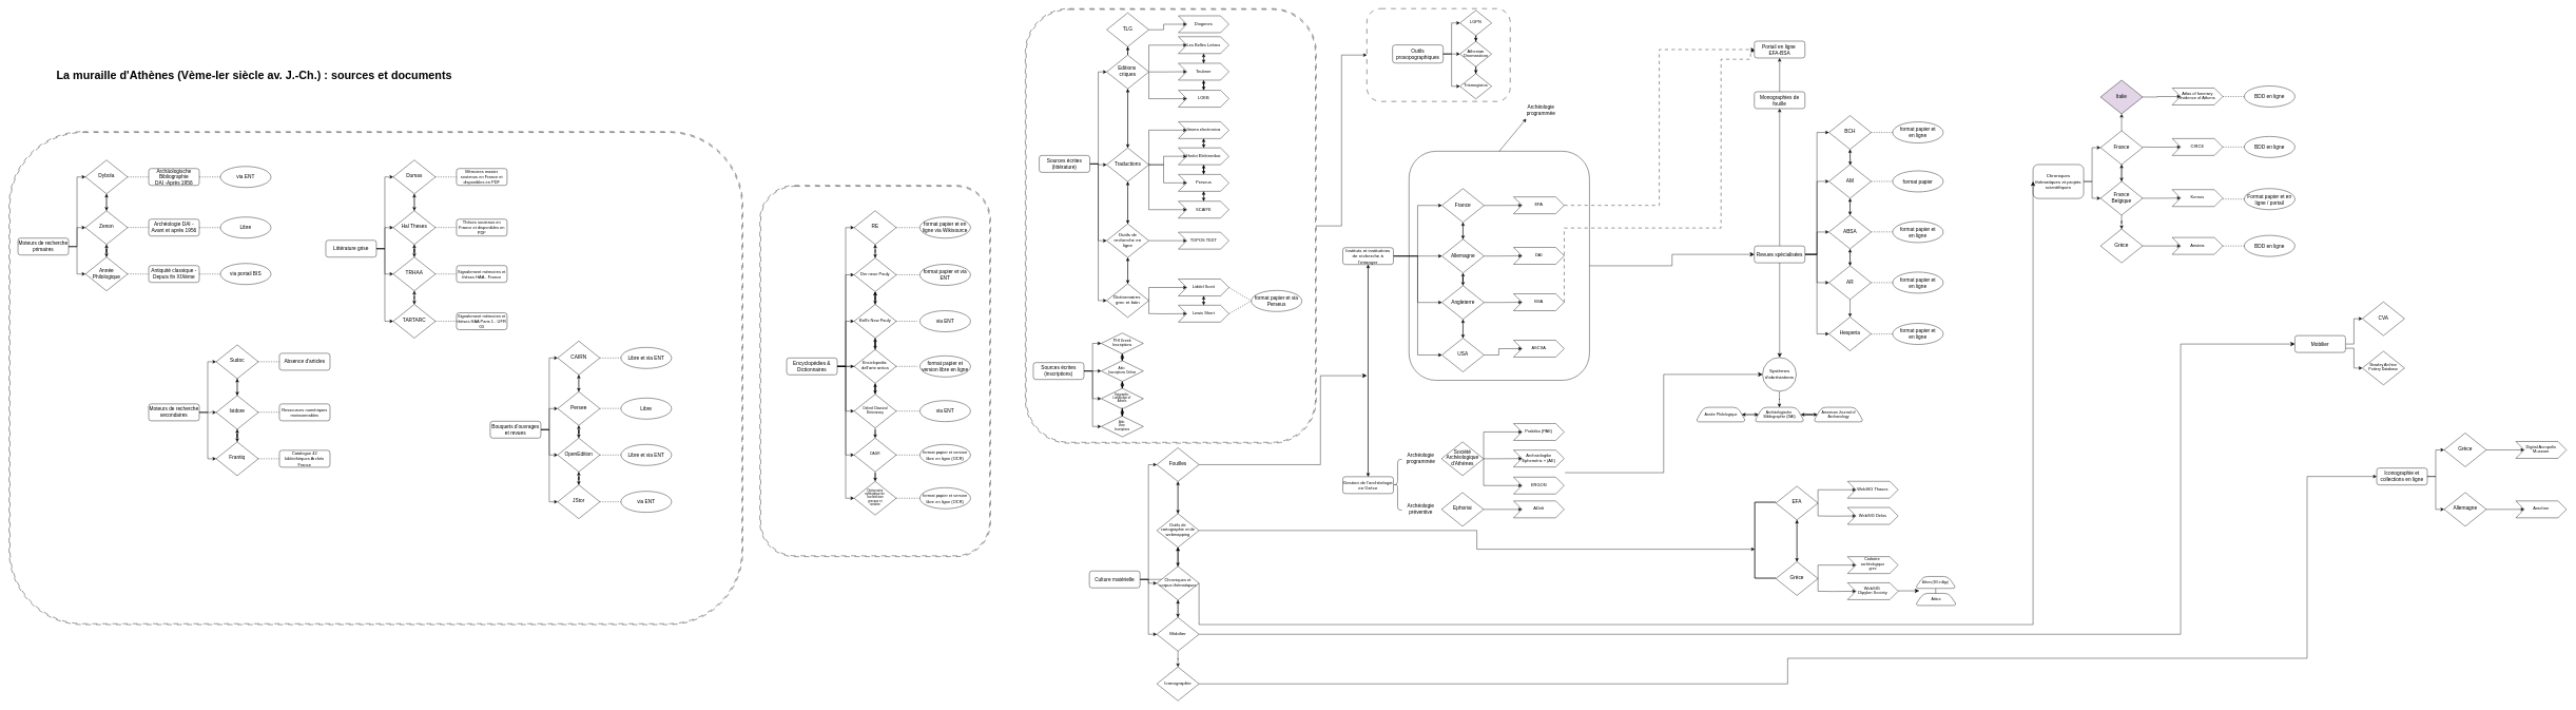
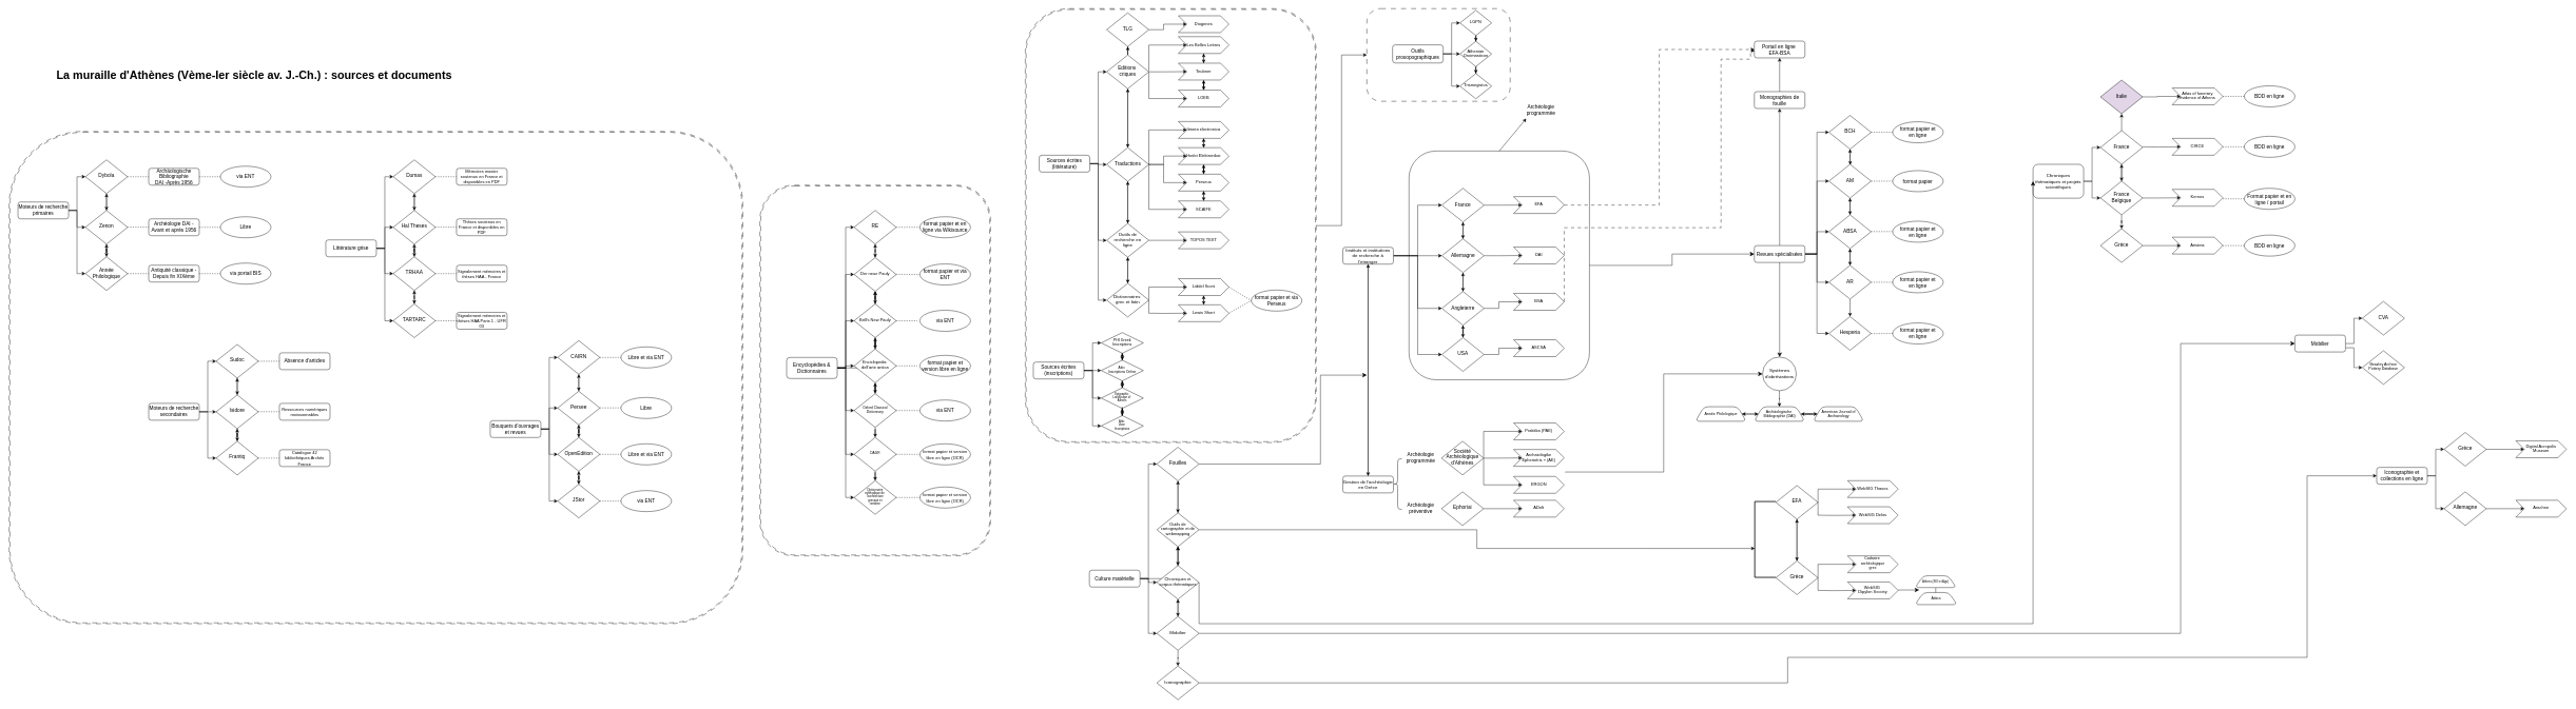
- <mxCell id="64" value="Moteurs de recherche primaires" style="rounded=1;whiteSpace=wrap;html=1;fontSize=12;glass=0;strokeWidth=1;shadow=0;" parent="1" vertex="1"><mxGeometry x="41" y="564" width="120" height="40" as="geometry" /></mxCell>
+ <mxCell id="64" value="Moteurs de recherche primaires" style="rounded=1;whiteSpace=wrap;html=1;fontSize=12;glass=0;strokeWidth=1;shadow=0;" parent="1" vertex="1"><mxGeometry x="41" y="479" width="120" height="40" as="geometry" /></mxCell>
- <mxCell id="240" value="Angleterre" style="rhombus;whiteSpace=wrap;html=1;shadow=0;fontFamily=Helvetica;fontSize=12;align=center;strokeWidth=1;spacing=6;spacingTop=-4;" parent="1" vertex="1"><mxGeometry x="3418" y="676.5" width="100" height="80" as="geometry" /></mxCell>
+ <mxCell id="240" value="Angleterre" style="rhombus;whiteSpace=wrap;html=1;shadow=0;fontFamily=Helvetica;fontSize=12;align=center;strokeWidth=1;spacing=6;spacingTop=-4;" parent="1" vertex="1"><mxGeometry x="3418" y="691.5" width="100" height="80" as="geometry" /></mxCell>
- <mxCell id="14" value="Encyclopédies &amp;amp; Dictionnaires" style="rounded=1;whiteSpace=wrap;html=1;fontSize=12;glass=0;strokeWidth=1;shadow=0;" parent="1" vertex="1"><mxGeometry x="1864" y="848" width="120" height="40" as="geometry" /></mxCell>
+ <mxCell id="14" value="Encyclopédies &amp;amp; Dictionnaires" style="rounded=1;whiteSpace=wrap;html=1;fontSize=12;glass=0;strokeWidth=1;shadow=0;" parent="1" vertex="1"><mxGeometry x="1864" y="848" width="120" height="50" as="geometry" /></mxCell>
